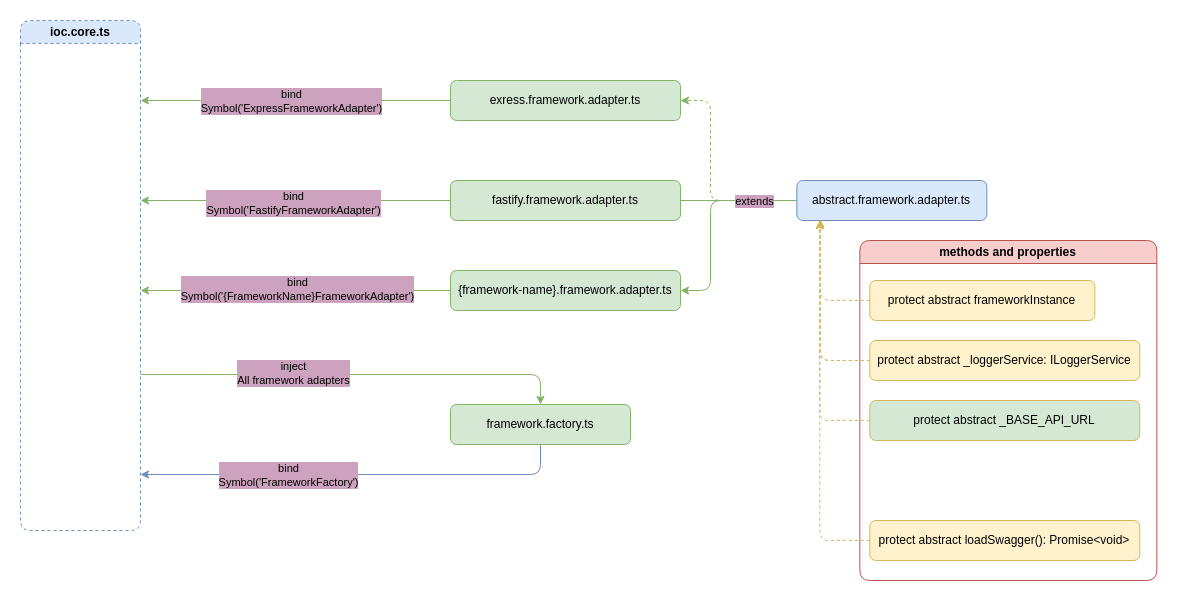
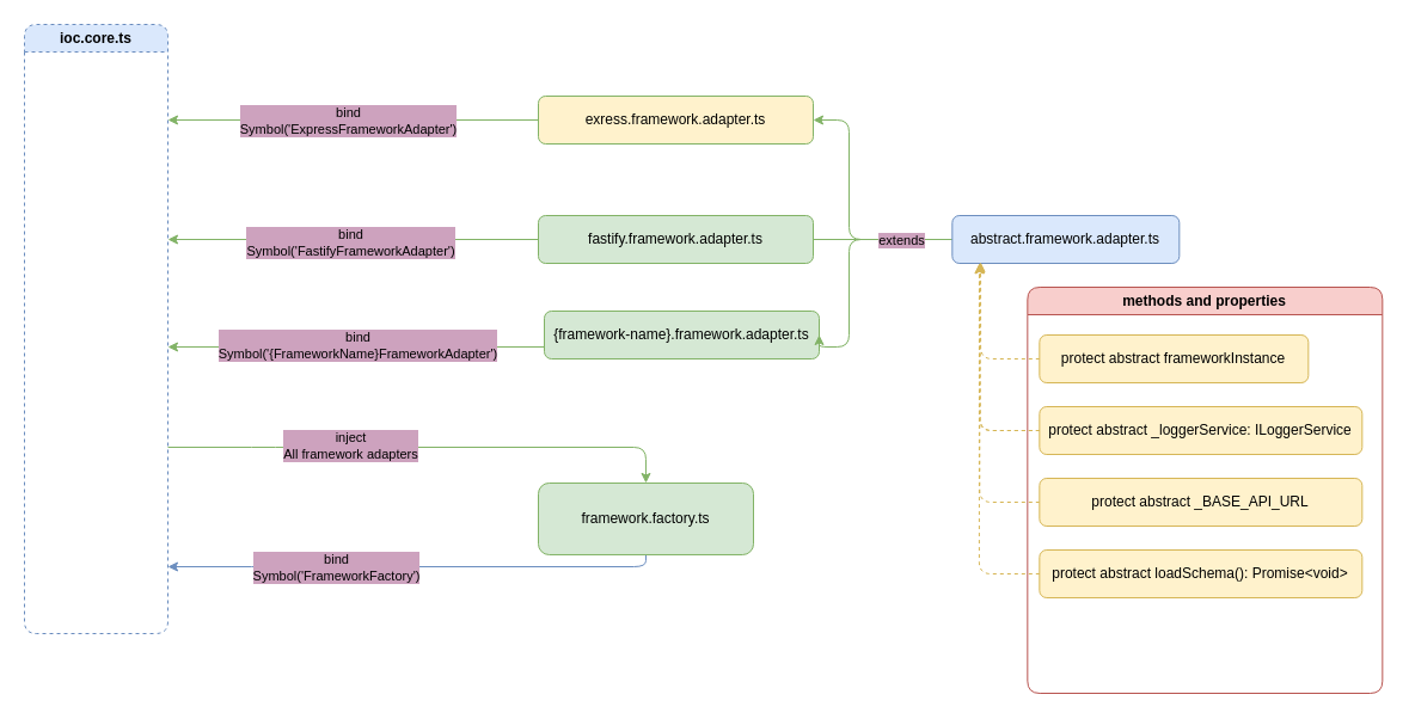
- <mxCell id="5" value="exress.framework.adapter.ts" style="rounded=1;whiteSpace=wrap;html=1;fillColor=#d5e8d4;strokeColor=#82b366;" parent="1" vertex="1"><mxGeometry x="450" y="80" width="230" height="40" as="geometry" /></mxCell>
+ <mxCell id="5" value="exress.framework.adapter.ts" style="rounded=1;whiteSpace=wrap;html=1;fillColor=#fff2cc;strokeColor=#82b366;" parent="1" vertex="1"><mxGeometry x="450" y="80" width="230" height="40" as="geometry" /></mxCell>
- <mxCell id="12" style="edgeStyle=orthogonalEdgeStyle;rounded=1;orthogonalLoop=1;jettySize=auto;html=1;entryX=1;entryY=0.5;entryDx=0;entryDy=0;fillColor=#d5e8d4;strokeColor=#82b366;dashed=1;" parent="1" source="16" target="5" edge="1"><mxGeometry relative="1" as="geometry"><Array as="points"><mxPoint x="710" y="200" /><mxPoint x="710" y="100" /></Array></mxGeometry></mxCell>
+ <mxCell id="12" style="edgeStyle=orthogonalEdgeStyle;rounded=1;orthogonalLoop=1;jettySize=auto;html=1;entryX=1;entryY=0.5;entryDx=0;entryDy=0;fillColor=#d5e8d4;strokeColor=#82b366;" parent="1" source="16" target="5" edge="1"><mxGeometry relative="1" as="geometry"><Array as="points"><mxPoint x="710" y="200" /><mxPoint x="710" y="100" /></Array></mxGeometry></mxCell>
- <mxCell id="10" value="{framework-name}.framework.adapter.ts" style="rounded=1;whiteSpace=wrap;html=1;fillColor=#d5e8d4;strokeColor=#82b366;" parent="1" vertex="1"><mxGeometry x="450" y="270" width="230" height="40" as="geometry" /></mxCell>
+ <mxCell id="10" value="{framework-name}.framework.adapter.ts" style="rounded=1;whiteSpace=wrap;html=1;fillColor=#d5e8d4;strokeColor=#82b366;" parent="1" vertex="1"><mxGeometry x="455" y="260" width="230" height="40" as="geometry" /></mxCell>
- <mxCell id="21" value="protect abstract _BASE_API_URL" style="rounded=1;whiteSpace=wrap;html=1;fillColor=#d5e8d4;strokeColor=#d6b656;" parent="17" vertex="1"><mxGeometry x="10" y="160" width="270" height="40" as="geometry" /></mxCell>
+ <mxCell id="21" value="protect abstract _BASE_API_URL" style="rounded=1;whiteSpace=wrap;html=1;fillColor=#fff2cc;strokeColor=#d6b656;" parent="17" vertex="1"><mxGeometry x="10" y="160" width="270" height="40" as="geometry" /></mxCell>
- <mxCell id="30" value="framework.factory.ts" style="rounded=1;whiteSpace=wrap;html=1;fillColor=#d5e8d4;strokeColor=#82b366;" parent="1" vertex="1"><mxGeometry x="450" y="403.97" width="180" height="40" as="geometry" /></mxCell>
+ <mxCell id="30" value="framework.factory.ts" style="rounded=1;whiteSpace=wrap;html=1;fillColor=#d5e8d4;strokeColor=#82b366;" parent="1" vertex="1"><mxGeometry x="450" y="403.97" width="180" height="60" as="geometry" /></mxCell>
+ <mxCell id="32" style="edgeStyle=orthogonalEdgeStyle;rounded=1;orthogonalLoop=1;jettySize=auto;html=1;entryX=0.119;entryY=1.01;entryDx=0;entryDy=0;entryPerimeter=0;exitX=0;exitY=0.5;exitDx=0;exitDy=0;fillColor=#fff2cc;strokeColor=#d6b656;dashed=1;" parent="1" source="22" target="16" edge="1"><mxGeometry relative="1" as="geometry" /></mxCell>
+ <mxCell id="22" value="protect abstract loadSchema(): Promise&amp;lt;void&amp;gt;" style="rounded=1;whiteSpace=wrap;html=1;fillColor=#fff2cc;strokeColor=#d6b656;" parent="17" vertex="1"><mxGeometry x="10" y="220" width="270" height="40" as="geometry" /></mxCell>
- <mxCell id="33" style="edgeStyle=orthogonalEdgeStyle;rounded=1;orthogonalLoop=1;jettySize=auto;html=1;entryX=0.121;entryY=1.006;entryDx=0;entryDy=0;entryPerimeter=0;exitX=0;exitY=0.5;exitDx=0;exitDy=0;fillColor=#fff2cc;strokeColor=#d6b656;dashed=1;" parent="1" source="23" target="16" edge="1"><mxGeometry relative="1" as="geometry" /></mxCell>
- <mxCell id="23" value="protect abstract loadSwagger(): Promise&amp;lt;void&amp;gt;" style="rounded=1;whiteSpace=wrap;html=1;fillColor=#fff2cc;strokeColor=#d6b656;" parent="17" vertex="1"><mxGeometry x="10" y="280" width="270" height="40" as="geometry" /></mxCell>
